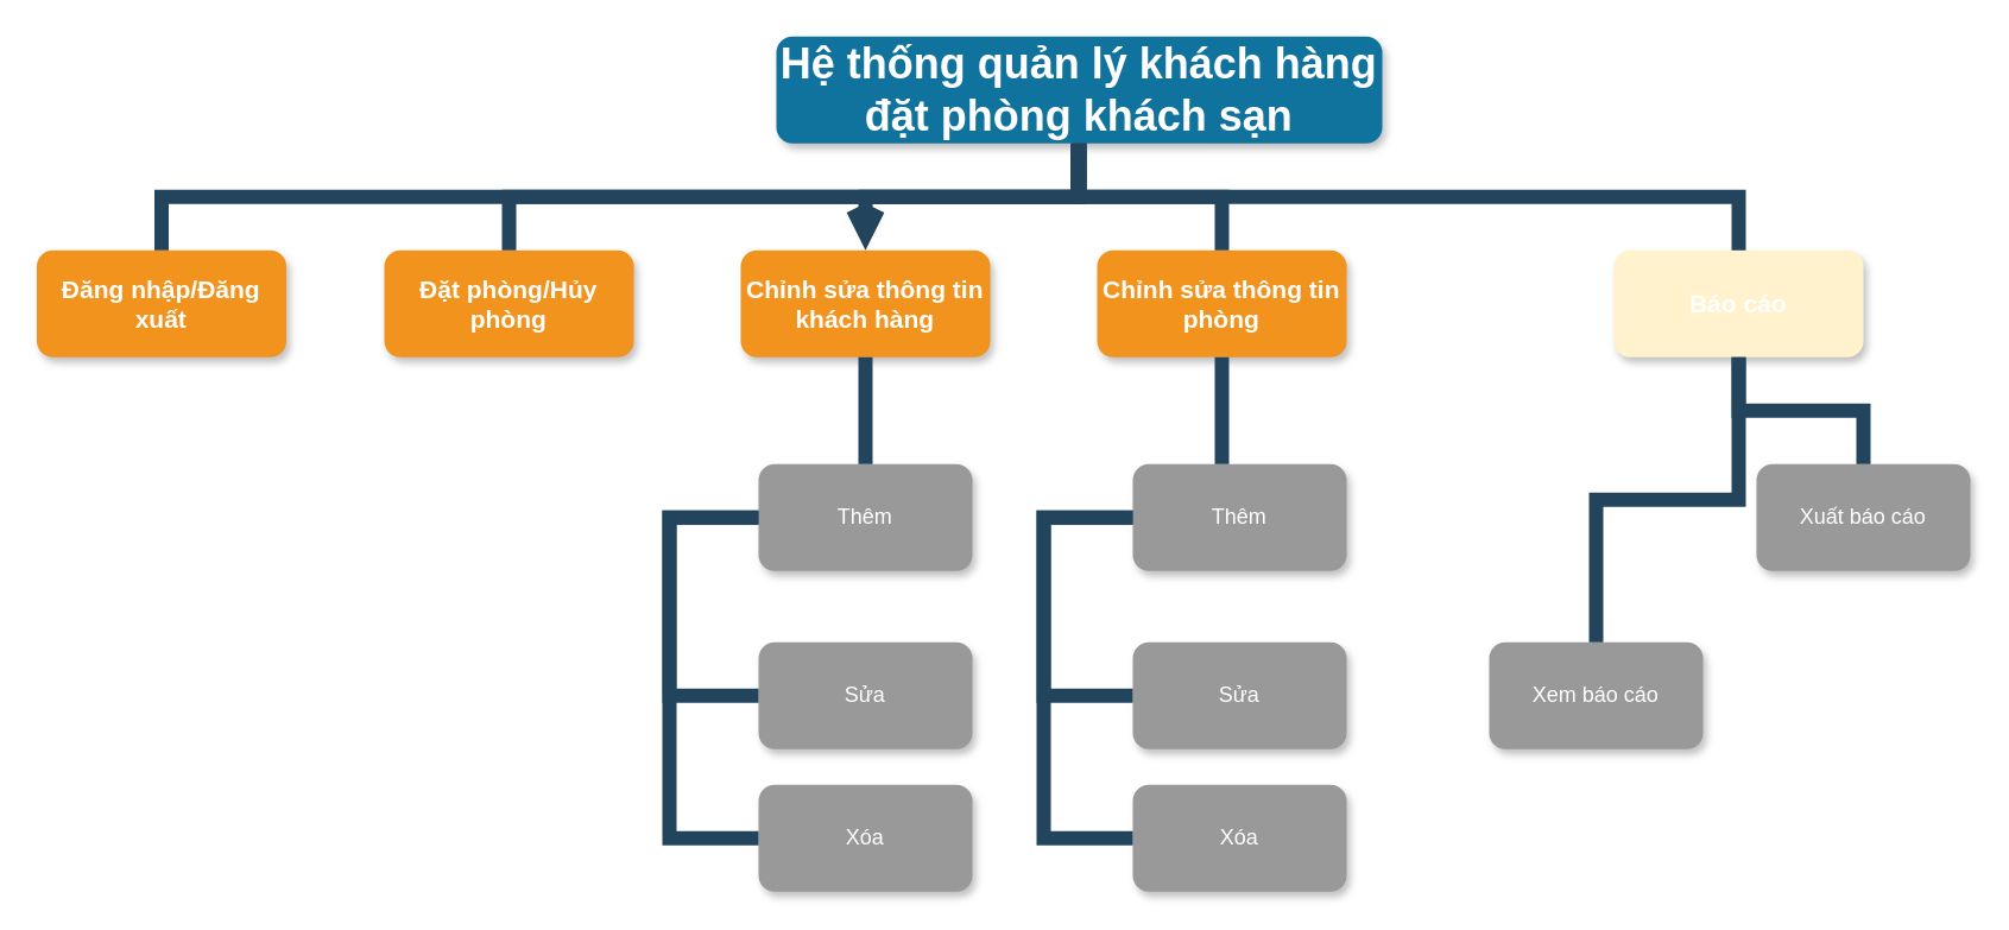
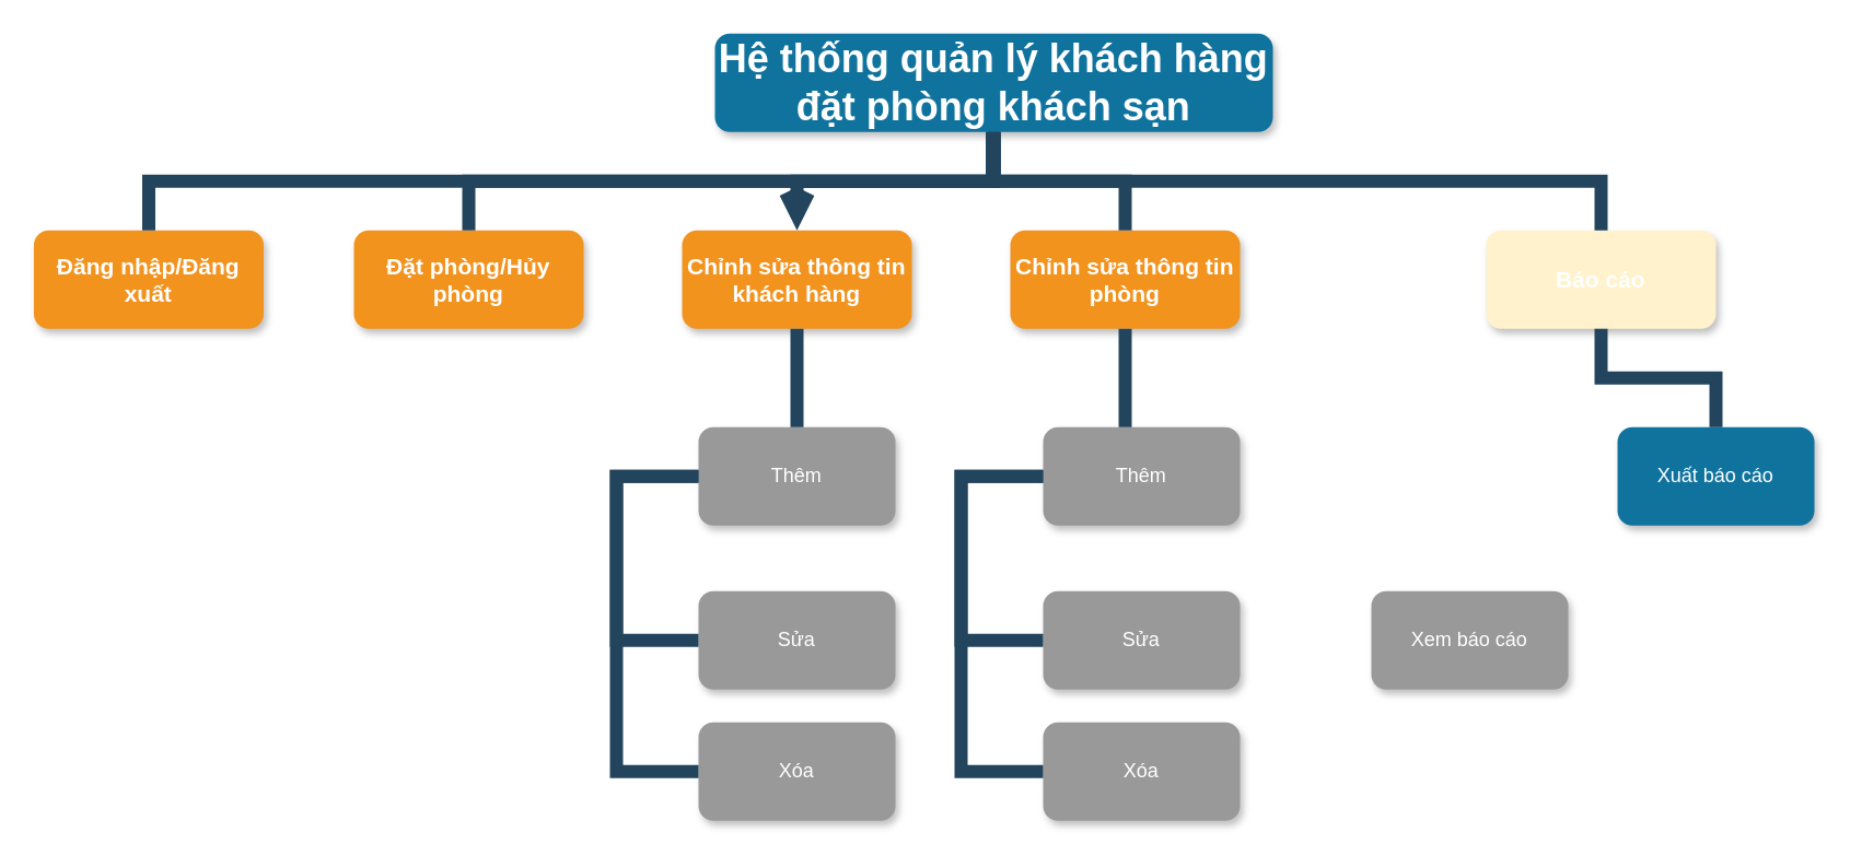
- <mxCell id="16" value="" style="edgeStyle=elbowEdgeStyle;elbow=vertical;rounded=0;fontColor=#000000;endArrow=none;endFill=0;strokeWidth=8;strokeColor=#23445D;" parent="1" source="7" target="13" edge="1"><mxGeometry width="100" height="100" relative="1" as="geometry"><mxPoint x="985" y="260" as="sourcePoint" /><mxPoint x="1085" y="160" as="targetPoint" /></mxGeometry></mxCell>
- <mxCell id="14" value="Xuất báo cáo" style="whiteSpace=wrap;rounded=1;fillColor=#999999;strokeColor=none;shadow=1;fontColor=#FFFFFF;" parent="1" vertex="1"><mxGeometry x="985" y="260" width="120" height="60" as="geometry" /></mxCell>
+ <mxCell id="14" value="Xuất báo cáo" style="whiteSpace=wrap;rounded=1;fillColor=#10739e;strokeColor=none;shadow=1;fontColor=#FFFFFF;" parent="1" vertex="1"><mxGeometry x="985" y="260" width="120" height="60" as="geometry" /></mxCell>
